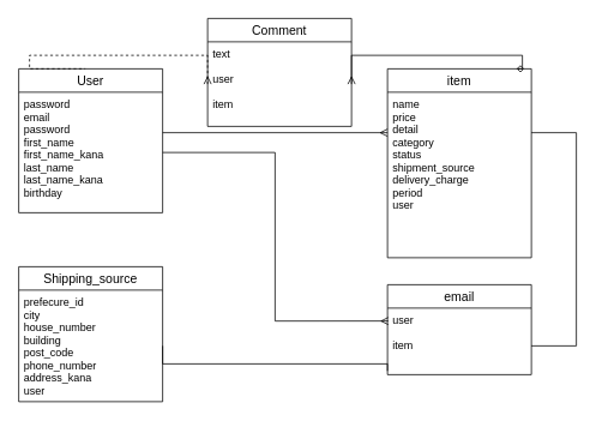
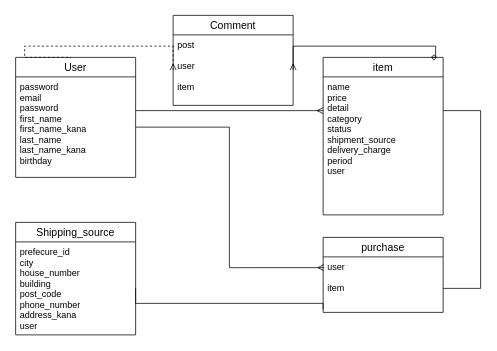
- <mxCell id="10" value="text&#10;&#10;user&#10;&#10;item" style="text;strokeColor=none;fillColor=none;spacingLeft=4;spacingRight=4;overflow=hidden;rotatable=0;points=[[0,0.5],[1,0.5]];portConstraint=eastwest;fontSize=12;" parent="9" vertex="1"><mxGeometry y="26" width="160" height="94" as="geometry" /></mxCell>
+ <mxCell id="10" value="post&#10;&#10;user&#10;&#10;item" style="text;strokeColor=none;fillColor=none;spacingLeft=4;spacingRight=4;overflow=hidden;rotatable=0;points=[[0,0.5],[1,0.5]];portConstraint=eastwest;fontSize=12;" parent="9" vertex="1"><mxGeometry y="26" width="160" height="94" as="geometry" /></mxCell>
- <mxCell id="16" value="email" style="swimlane;fontStyle=0;childLayout=stackLayout;horizontal=1;startSize=26;horizontalStack=0;resizeParent=1;resizeParentMax=0;resizeLast=0;collapsible=1;marginBottom=0;align=center;fontSize=14;" parent="1" vertex="1"><mxGeometry x="430" y="316" width="160" height="100" as="geometry" /></mxCell>
+ <mxCell id="16" value="purchase" style="swimlane;fontStyle=0;childLayout=stackLayout;horizontal=1;startSize=26;horizontalStack=0;resizeParent=1;resizeParentMax=0;resizeLast=0;collapsible=1;marginBottom=0;align=center;fontSize=14;" parent="1" vertex="1"><mxGeometry x="430" y="316" width="160" height="100" as="geometry" /></mxCell>
